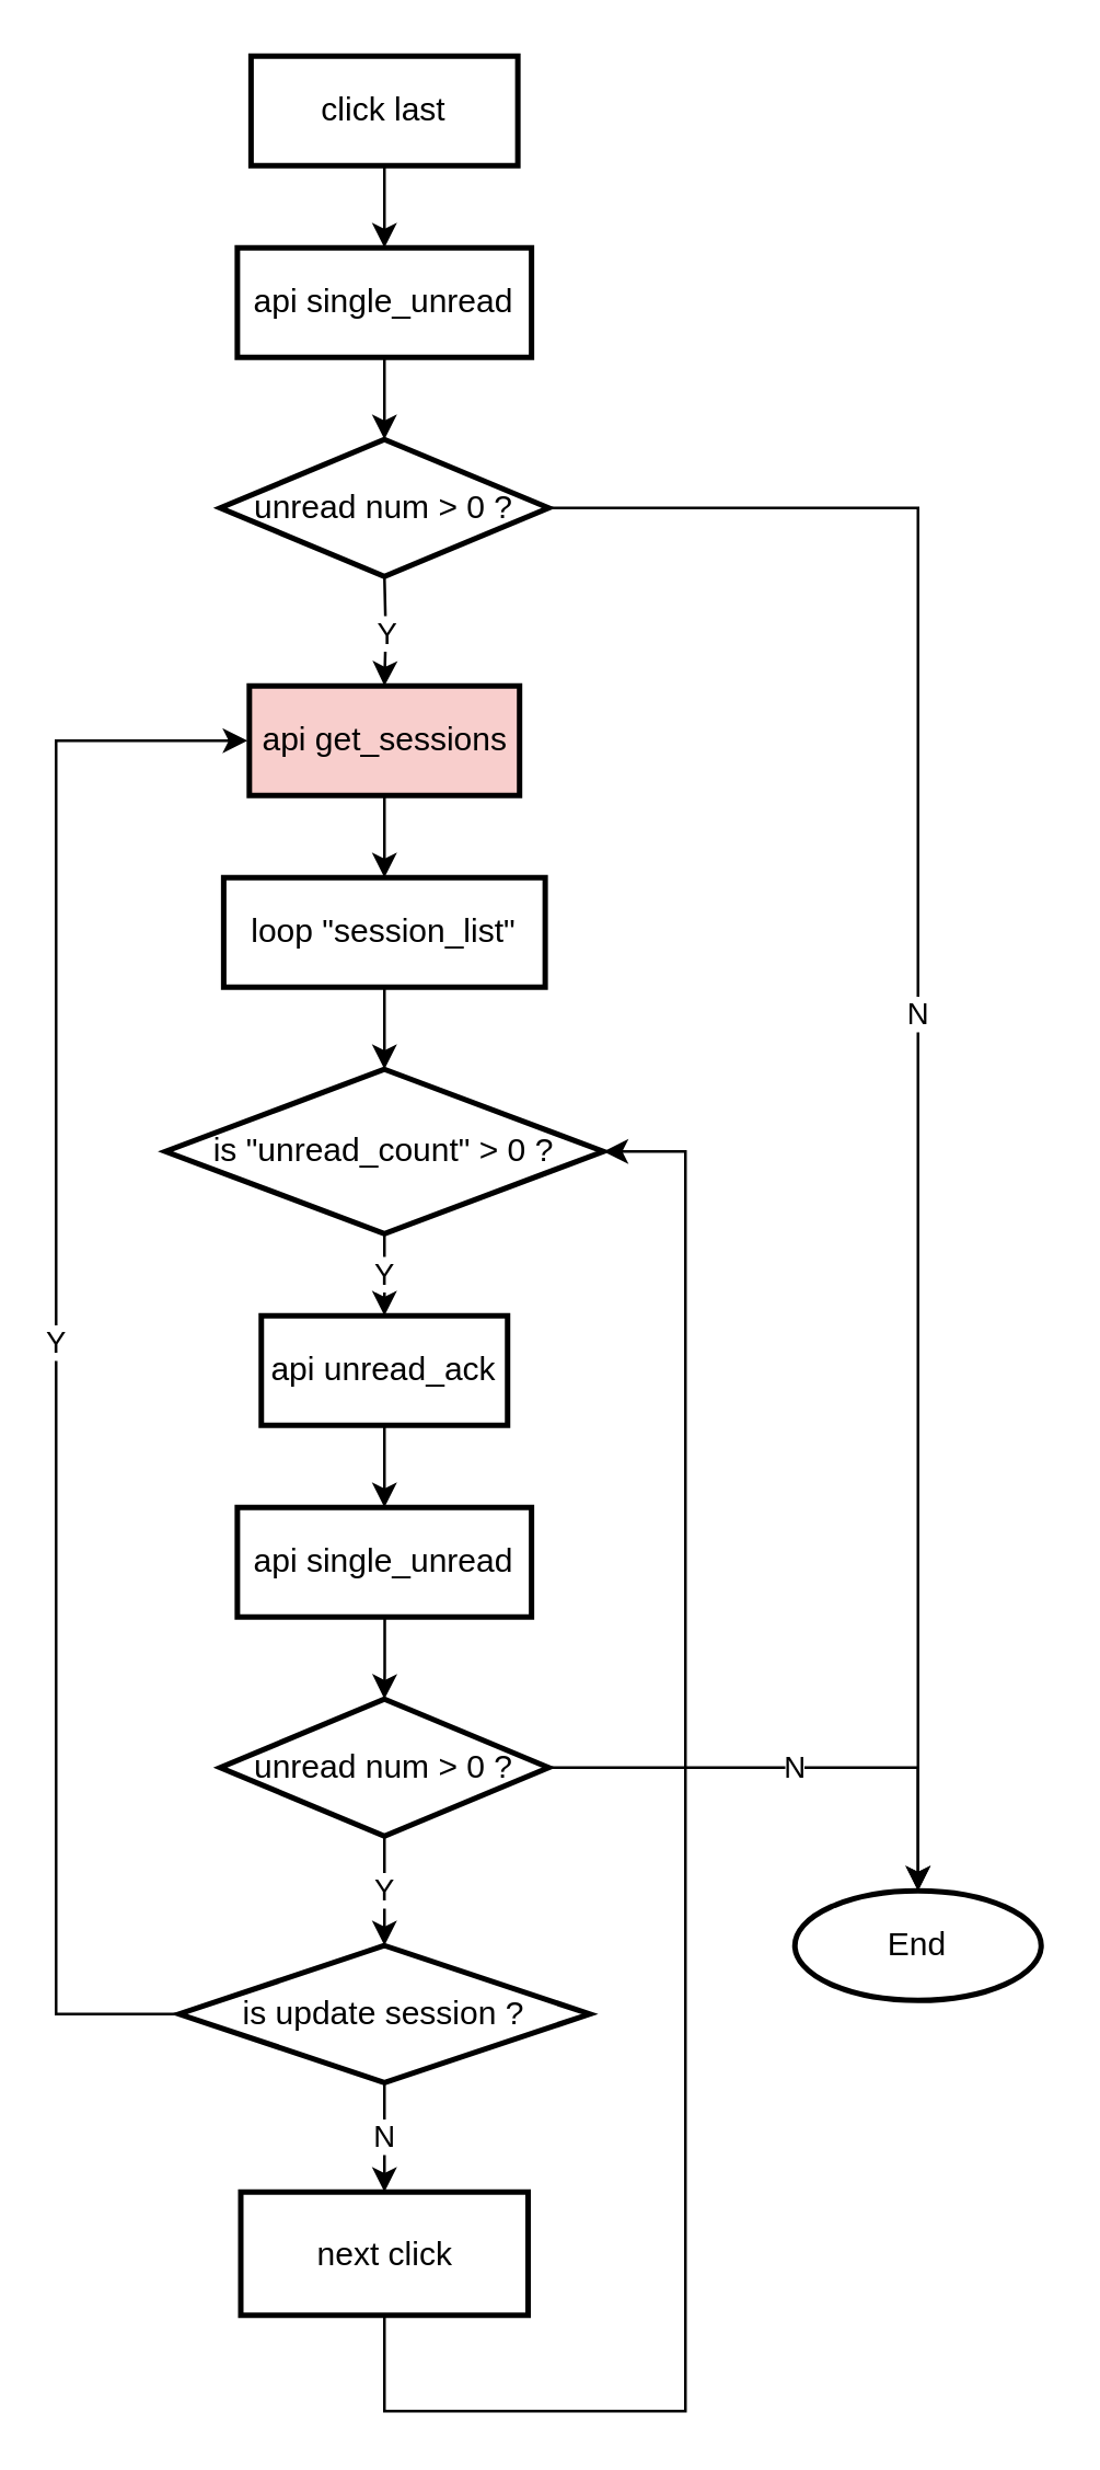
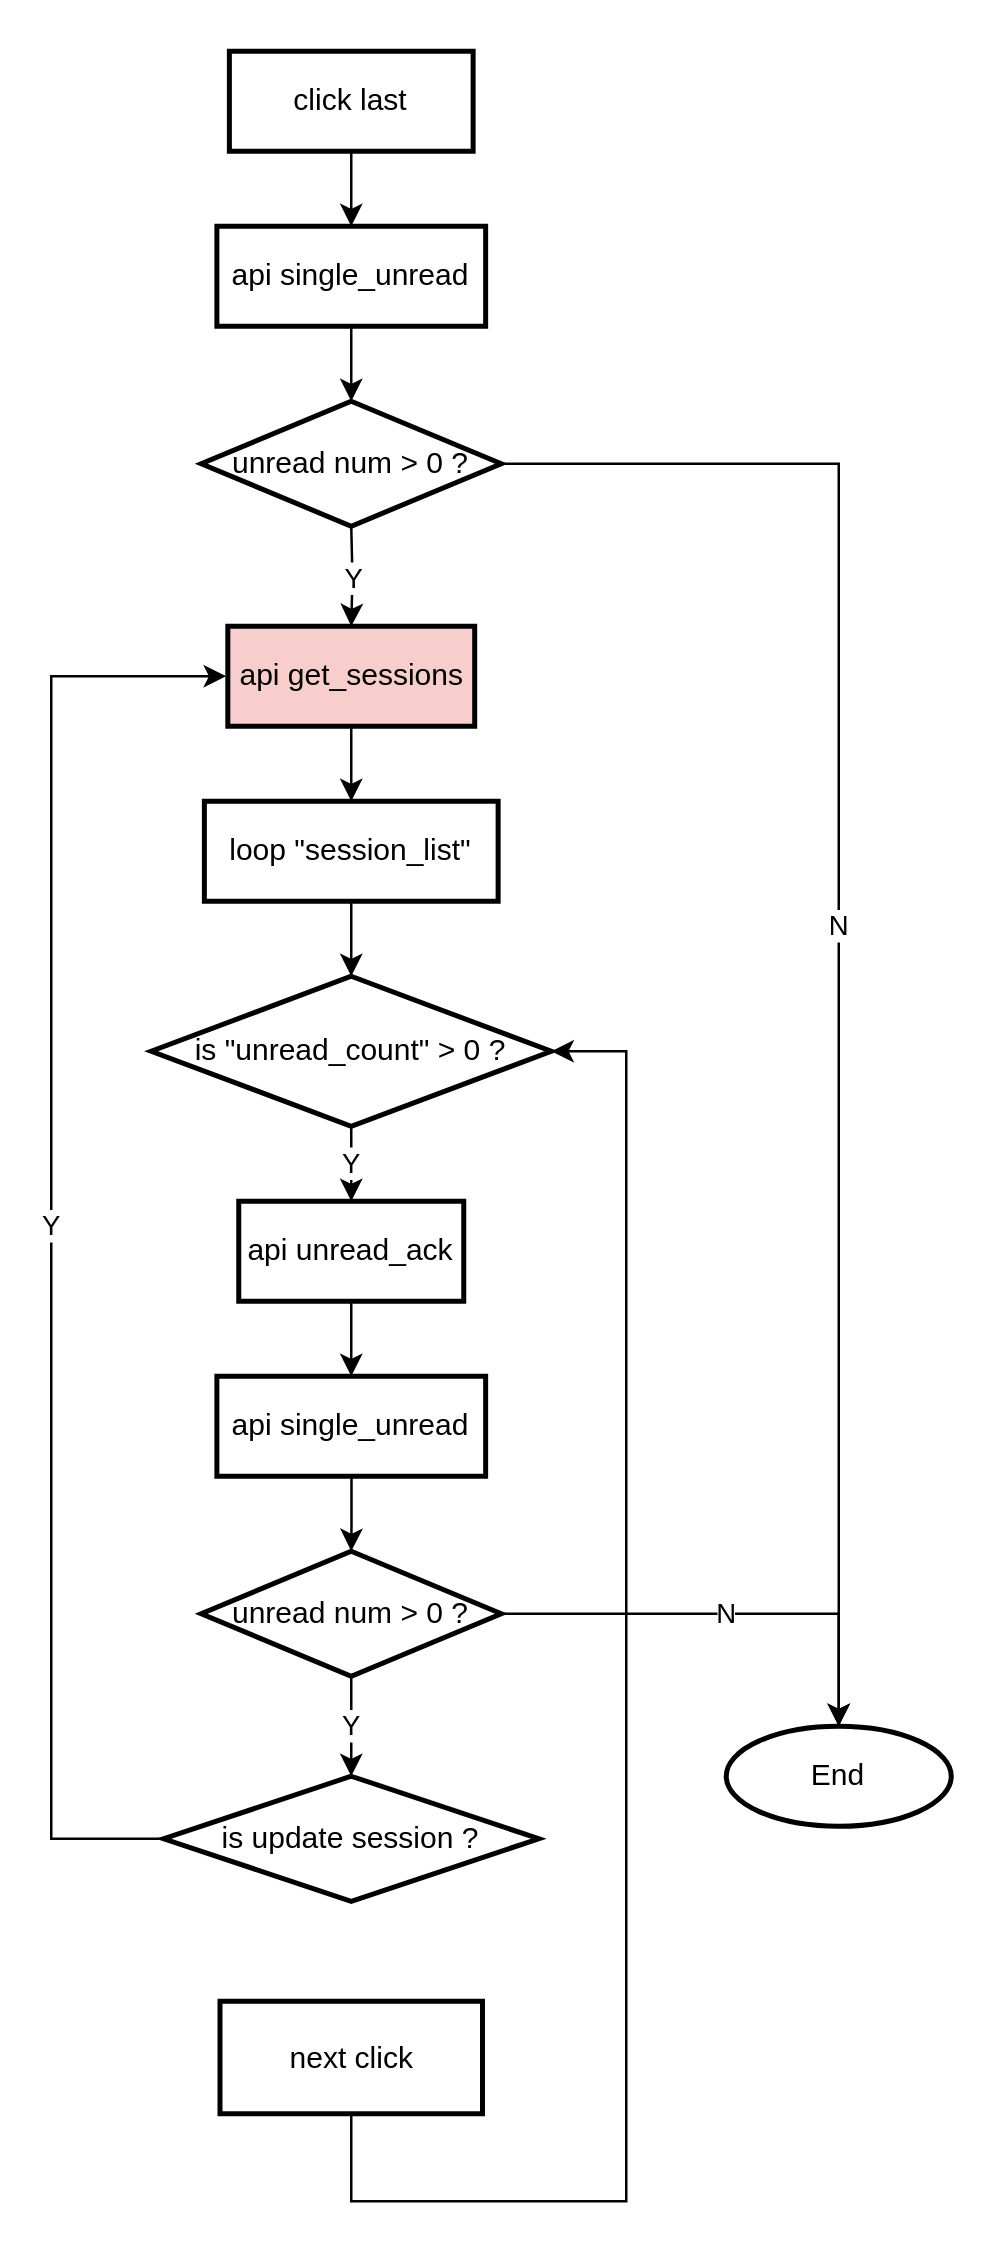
- <mxCell id="12" value="N" style="edgeStyle=orthogonalEdgeStyle;rounded=0;orthogonalLoop=1;jettySize=auto;html=1;" parent="1" source="13" target="18" edge="1"><mxGeometry relative="1" as="geometry" /></mxCell>
